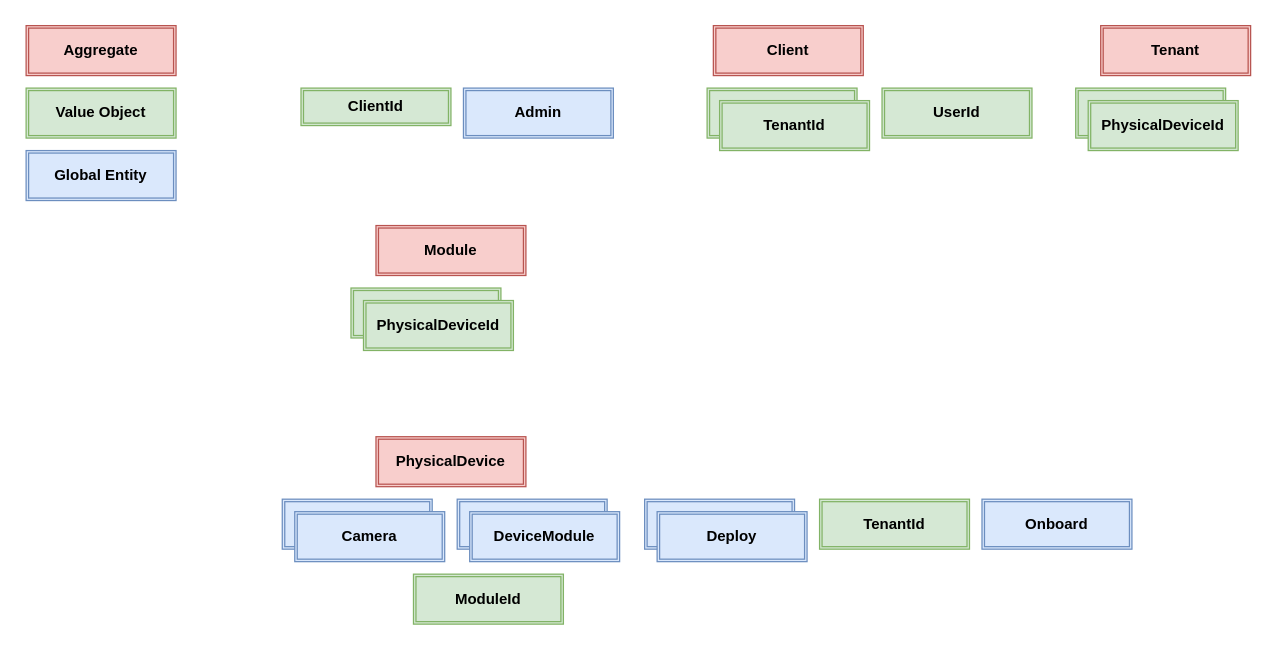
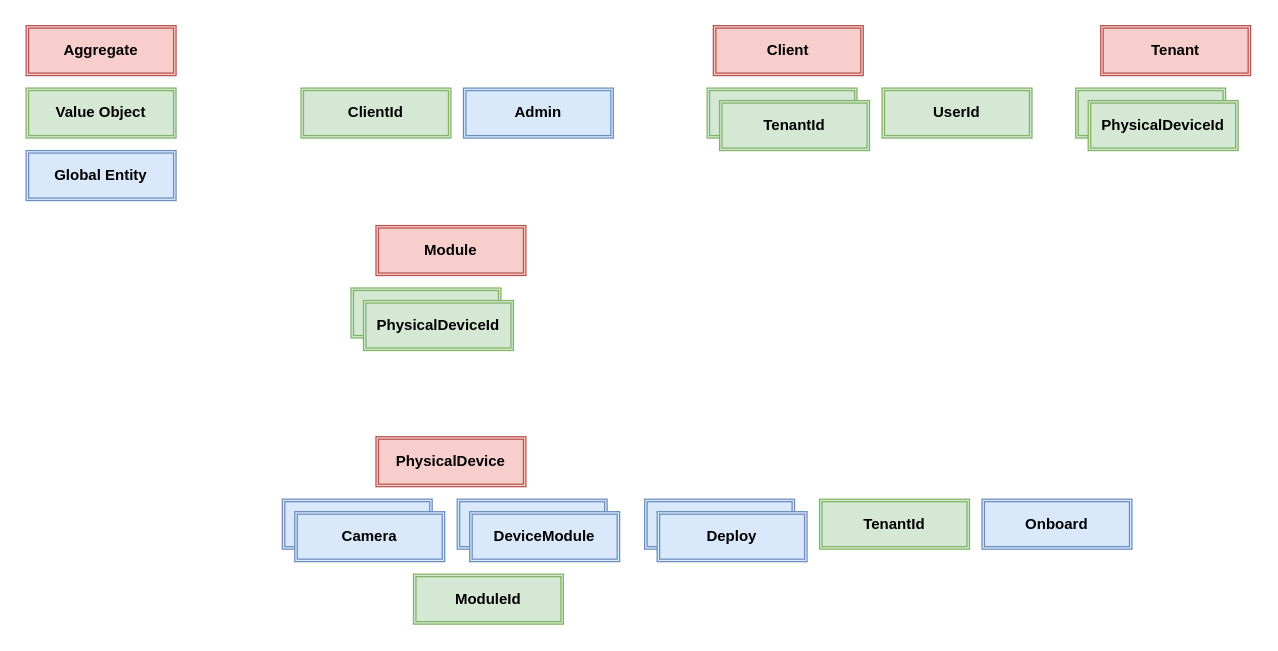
- <mxCell id="11" value="ClientId" style="shape=ext;double=1;rounded=0;whiteSpace=wrap;html=1;fillColor=#d5e8d4;strokeColor=#82b366;fontStyle=1;fontColor=#000000;" parent="1" vertex="1"><mxGeometry x="240" y="70" width="120" height="30" as="geometry" /></mxCell>
+ <mxCell id="11" value="ClientId" style="shape=ext;double=1;rounded=0;whiteSpace=wrap;html=1;fillColor=#d5e8d4;strokeColor=#82b366;fontStyle=1;fontColor=#000000;" parent="1" vertex="1"><mxGeometry x="240" y="70" width="120" height="40" as="geometry" /></mxCell>
